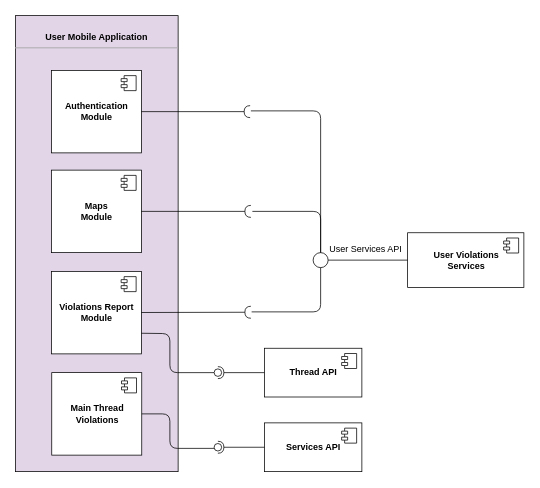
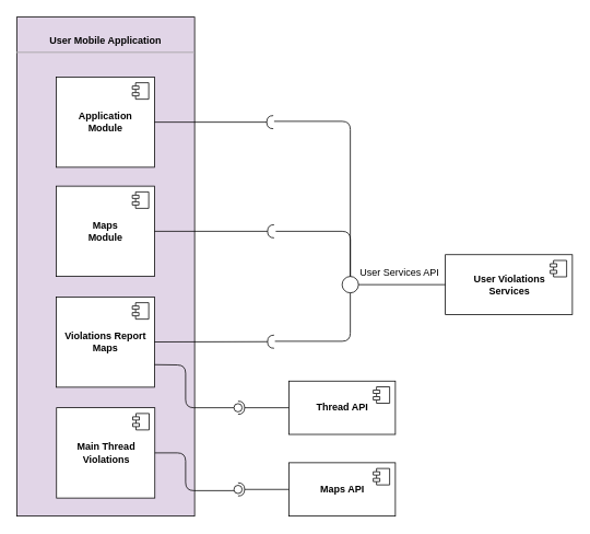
- <mxCell id="5" value="&lt;b&gt;Authentication&lt;br&gt;Module&lt;/b&gt;" style="html=1;" parent="1" vertex="1"><mxGeometry x="68" y="93" width="120" height="110" as="geometry" /></mxCell>
+ <mxCell id="5" value="&lt;b&gt;Application&lt;br&gt;Module&lt;/b&gt;" style="html=1;" parent="1" vertex="1"><mxGeometry x="68" y="93" width="120" height="110" as="geometry" /></mxCell>
- <mxCell id="16" value="&lt;b&gt;Violations Report&lt;br&gt;Module&lt;br&gt;&lt;/b&gt;" style="html=1;" parent="1" vertex="1"><mxGeometry x="68" y="361" width="120" height="110" as="geometry" /></mxCell>
+ <mxCell id="16" value="&lt;b&gt;Violations Report&lt;br&gt;Maps&lt;br&gt;&lt;/b&gt;" style="html=1;" parent="1" vertex="1"><mxGeometry x="68" y="361" width="120" height="110" as="geometry" /></mxCell>
- <mxCell id="24" value="&lt;b&gt;Services API&lt;/b&gt;" style="html=1;" parent="1" vertex="1"><mxGeometry x="352" y="563" width="130" height="65" as="geometry" /></mxCell>
+ <mxCell id="24" value="&lt;b&gt;Maps API&lt;/b&gt;" style="html=1;" parent="1" vertex="1"><mxGeometry x="352" y="563" width="130" height="65" as="geometry" /></mxCell>
